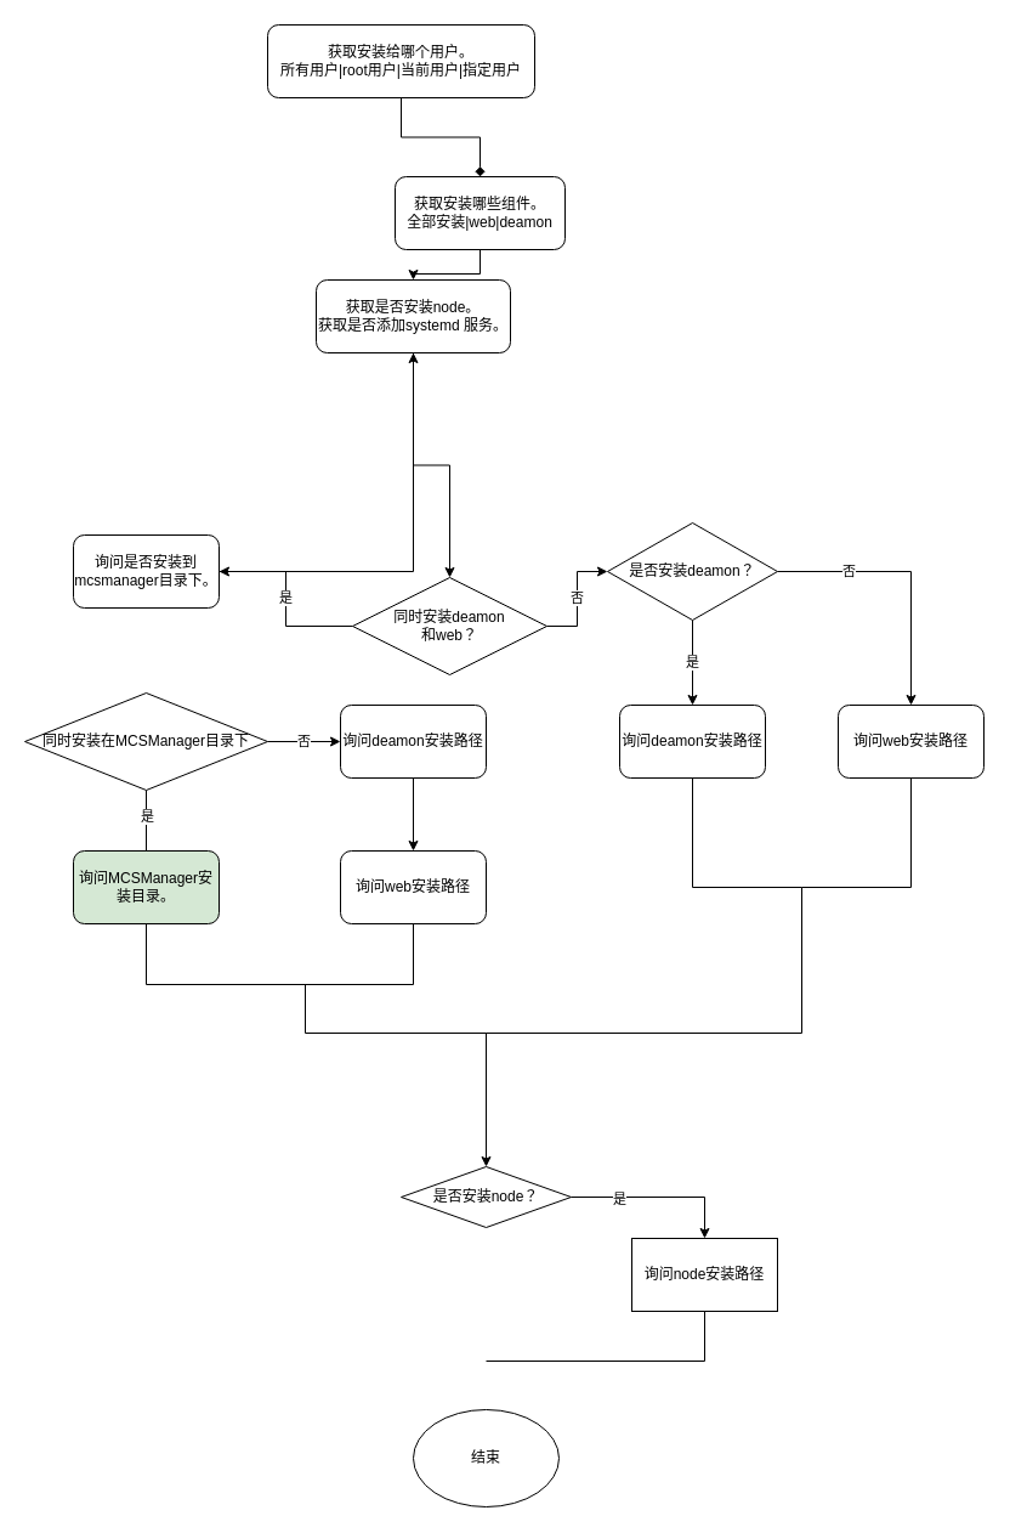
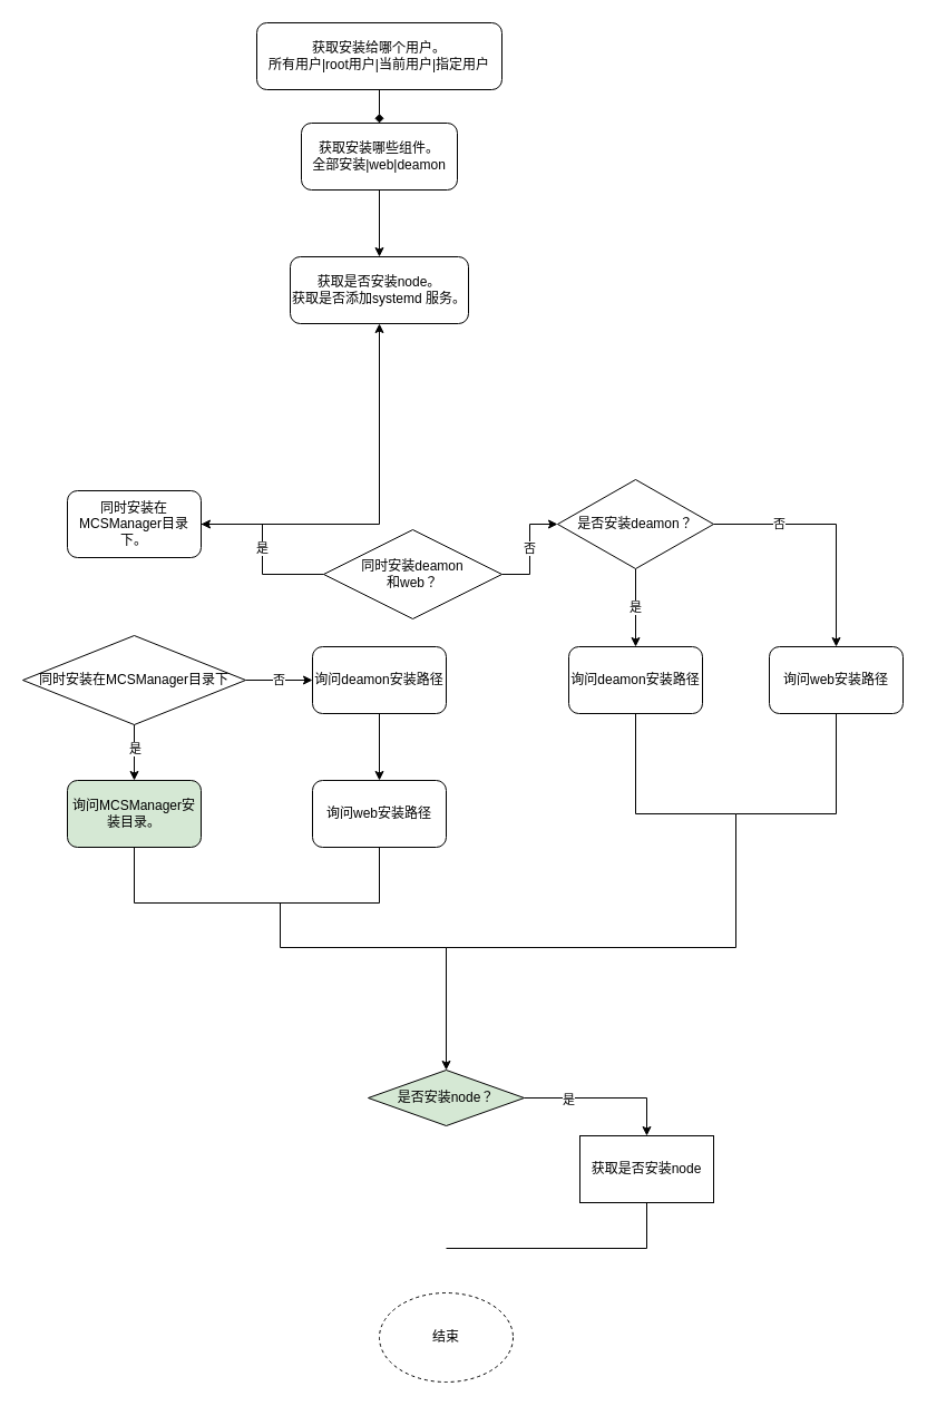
- <mxCell id="3" value="获取安装给哪个用户。&lt;br&gt;所有用户|root用户|当前用户|指定用户" style="rounded=1;whiteSpace=wrap;html=1;" parent="1" vertex="1"><mxGeometry x="220" y="20" width="220" height="60" as="geometry" /></mxCell>
+ <mxCell id="3" value="获取安装给哪个用户。&lt;br&gt;所有用户|root用户|当前用户|指定用户" style="rounded=1;whiteSpace=wrap;html=1;" parent="1" vertex="1"><mxGeometry x="230" y="20" width="220" height="60" as="geometry" /></mxCell>
- <mxCell id="5" value="获取安装哪些组件。&lt;br&gt;全部安装|web|deamon" style="whiteSpace=wrap;html=1;rounded=1;" parent="1" vertex="1"><mxGeometry x="325" y="145" width="140" height="60" as="geometry" /></mxCell>
+ <mxCell id="5" value="获取安装哪些组件。&lt;br&gt;全部安装|web|deamon" style="whiteSpace=wrap;html=1;rounded=1;" parent="1" vertex="1"><mxGeometry x="270" y="110" width="140" height="60" as="geometry" /></mxCell>
- <mxCell id="6" value="" style="edgeStyle=orthogonalEdgeStyle;rounded=0;orthogonalLoop=1;jettySize=auto;html=1;" parent="1" source="7" target="10" edge="1"><mxGeometry relative="1" as="geometry" /></mxCell>
- <mxCell id="12" value="询问是否安装到mcsmanager目录下。" style="whiteSpace=wrap;html=1;rounded=1;" parent="1" vertex="1"><mxGeometry x="60" y="440" width="120" height="60" as="geometry" /></mxCell>
+ <mxCell id="12" value="同时安装在MCSManager目录下。" style="whiteSpace=wrap;html=1;rounded=1;" parent="1" vertex="1"><mxGeometry x="60" y="440" width="120" height="60" as="geometry" /></mxCell>
- <mxCell id="13" value="" style="edgeStyle=orthogonalEdgeStyle;rounded=0;orthogonalLoop=1;jettySize=auto;html=1;endArrow=none;" parent="1" source="16" target="18" edge="1"><mxGeometry relative="1" as="geometry" /></mxCell>
+ <mxCell id="13" value="" style="edgeStyle=orthogonalEdgeStyle;rounded=0;orthogonalLoop=1;jettySize=auto;html=1;" parent="1" source="16" target="18" edge="1"><mxGeometry relative="1" as="geometry" /></mxCell>
- <mxCell id="32" value="是否安装node？" style="rhombus;whiteSpace=wrap;html=1;" vertex="1" parent="1"><mxGeometry x="330" y="960" width="140" height="50" as="geometry" /></mxCell>
+ <mxCell id="32" value="是否安装node？" style="rhombus;whiteSpace=wrap;html=1;fillColor=#d5e8d4;" vertex="1" parent="1"><mxGeometry x="330" y="960" width="140" height="50" as="geometry" /></mxCell>
- <mxCell id="34" value="询问node安装路径" style="whiteSpace=wrap;html=1;" vertex="1" parent="1"><mxGeometry x="520" y="1019" width="120" height="60" as="geometry" /></mxCell>
+ <mxCell id="34" value="获取是否安装node" style="whiteSpace=wrap;html=1;" vertex="1" parent="1"><mxGeometry x="520" y="1019" width="120" height="60" as="geometry" /></mxCell>
- <mxCell id="35" value="结束" style="ellipse;whiteSpace=wrap;html=1;" vertex="1" parent="1"><mxGeometry x="340" y="1160" width="120" height="80" as="geometry" /></mxCell>
+ <mxCell id="35" value="结束" style="ellipse;whiteSpace=wrap;html=1;dashed=1;" vertex="1" parent="1"><mxGeometry x="340" y="1160" width="120" height="80" as="geometry" /></mxCell>
